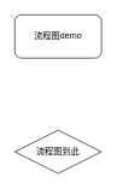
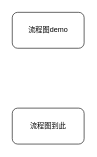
- <mxCell id="3" value="流程图到此" style="rhombus;whiteSpace=wrap;html=1;" vertex="1" parent="1"><mxGeometry x="20" y="180" width="120" height="60" as="geometry" /></mxCell>
+ <mxCell id="3" value="流程图到此" style="rounded=1;whiteSpace=wrap;html=1;" vertex="1" parent="1"><mxGeometry x="20" y="180" width="120" height="60" as="geometry" /></mxCell>
